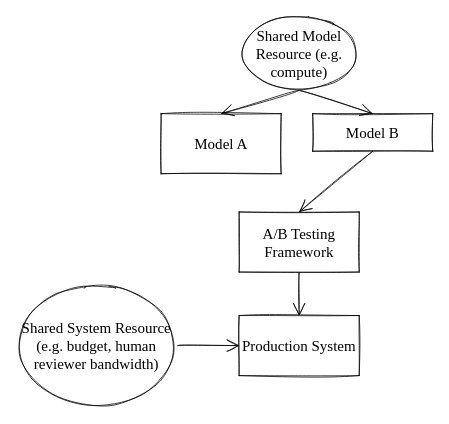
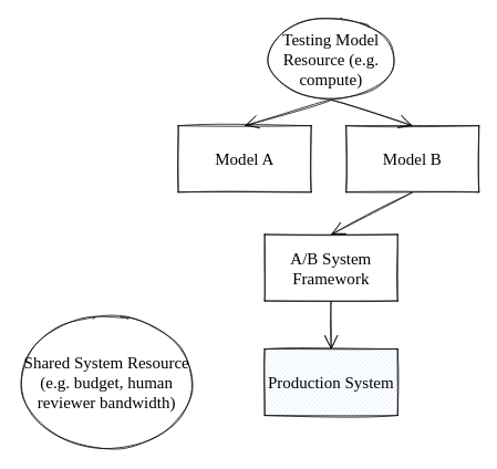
- <mxCell id="6" value="Shared Model Resource (e.g. compute)" style="ellipse;whiteSpace=wrap;html=1;sketch=1;hachureGap=4;pointerEvents=0;fontFamily=Architects Daughter;fontSource=https%3A%2F%2Ffonts.googleapis.com%2Fcss%3Ffamily%3DArchitects%2BDaughter;fontSize=20;" vertex="1" parent="1"><mxGeometry x="318" y="20" width="160" height="100" as="geometry" /></mxCell>
+ <mxCell id="6" value="Testing Model Resource (e.g. compute)" style="ellipse;whiteSpace=wrap;html=1;sketch=1;hachureGap=4;pointerEvents=0;fontFamily=Architects Daughter;fontSource=https%3A%2F%2Ffonts.googleapis.com%2Fcss%3Ffamily%3DArchitects%2BDaughter;fontSize=20;" vertex="1" parent="1"><mxGeometry x="318" y="20" width="160" height="100" as="geometry" /></mxCell>
- <mxCell id="3" value="Model B" style="rounded=0;whiteSpace=wrap;html=1;sketch=1;hachureGap=4;pointerEvents=0;fontFamily=Architects Daughter;fontSource=https%3A%2F%2Ffonts.googleapis.com%2Fcss%3Ffamily%3DArchitects%2BDaughter;fontSize=20;" vertex="1" parent="1"><mxGeometry x="416" y="151" width="160" height="50" as="geometry" /></mxCell>
+ <mxCell id="3" value="Model B" style="rounded=0;whiteSpace=wrap;html=1;sketch=1;hachureGap=4;pointerEvents=0;fontFamily=Architects Daughter;fontSource=https%3A%2F%2Ffonts.googleapis.com%2Fcss%3Ffamily%3DArchitects%2BDaughter;fontSize=20;" vertex="1" parent="1"><mxGeometry x="416" y="151" width="160" height="80" as="geometry" /></mxCell>
- <mxCell id="8" value="A/B Testing Framework" style="rounded=0;whiteSpace=wrap;html=1;sketch=1;hachureGap=4;pointerEvents=0;fontFamily=Architects Daughter;fontSource=https%3A%2F%2Ffonts.googleapis.com%2Fcss%3Ffamily%3DArchitects%2BDaughter;fontSize=20;" vertex="1" parent="1"><mxGeometry x="318" y="282" width="160" height="80" as="geometry" /></mxCell>
+ <mxCell id="8" value="A/B System Framework" style="rounded=0;whiteSpace=wrap;html=1;sketch=1;hachureGap=4;pointerEvents=0;fontFamily=Architects Daughter;fontSource=https%3A%2F%2Ffonts.googleapis.com%2Fcss%3Ffamily%3DArchitects%2BDaughter;fontSize=20;" vertex="1" parent="1"><mxGeometry x="318" y="282" width="160" height="80" as="geometry" /></mxCell>
- <mxCell id="11" style="edgeStyle=none;curved=1;rounded=0;sketch=1;hachureGap=4;orthogonalLoop=1;jettySize=auto;html=1;exitX=1;exitY=0.5;exitDx=0;exitDy=0;entryX=0;entryY=0.5;entryDx=0;entryDy=0;fontFamily=Architects Daughter;fontSource=https%3A%2F%2Ffonts.googleapis.com%2Fcss%3Ffamily%3DArchitects%2BDaughter;fontSize=16;endArrow=open;startSize=14;endSize=14;sourcePerimeterSpacing=8;targetPerimeterSpacing=8;" edge="1" parent="1" source="12" target="9"><mxGeometry relative="1" as="geometry" /></mxCell>
- <mxCell id="9" value="Production System" style="rounded=0;whiteSpace=wrap;html=1;sketch=1;hachureGap=4;pointerEvents=0;fontFamily=Architects Daughter;fontSource=https%3A%2F%2Ffonts.googleapis.com%2Fcss%3Ffamily%3DArchitects%2BDaughter;fontSize=20;" vertex="1" parent="1"><mxGeometry x="318" y="420" width="160" height="80" as="geometry" /></mxCell>
+ <mxCell id="9" value="Production System" style="rounded=0;whiteSpace=wrap;html=1;sketch=1;hachureGap=4;pointerEvents=0;fontFamily=Architects Daughter;fontSource=https%3A%2F%2Ffonts.googleapis.com%2Fcss%3Ffamily%3DArchitects%2BDaughter;fontSize=20;fillColor=#dae8fc;" vertex="1" parent="1"><mxGeometry x="318" y="420" width="160" height="80" as="geometry" /></mxCell>
